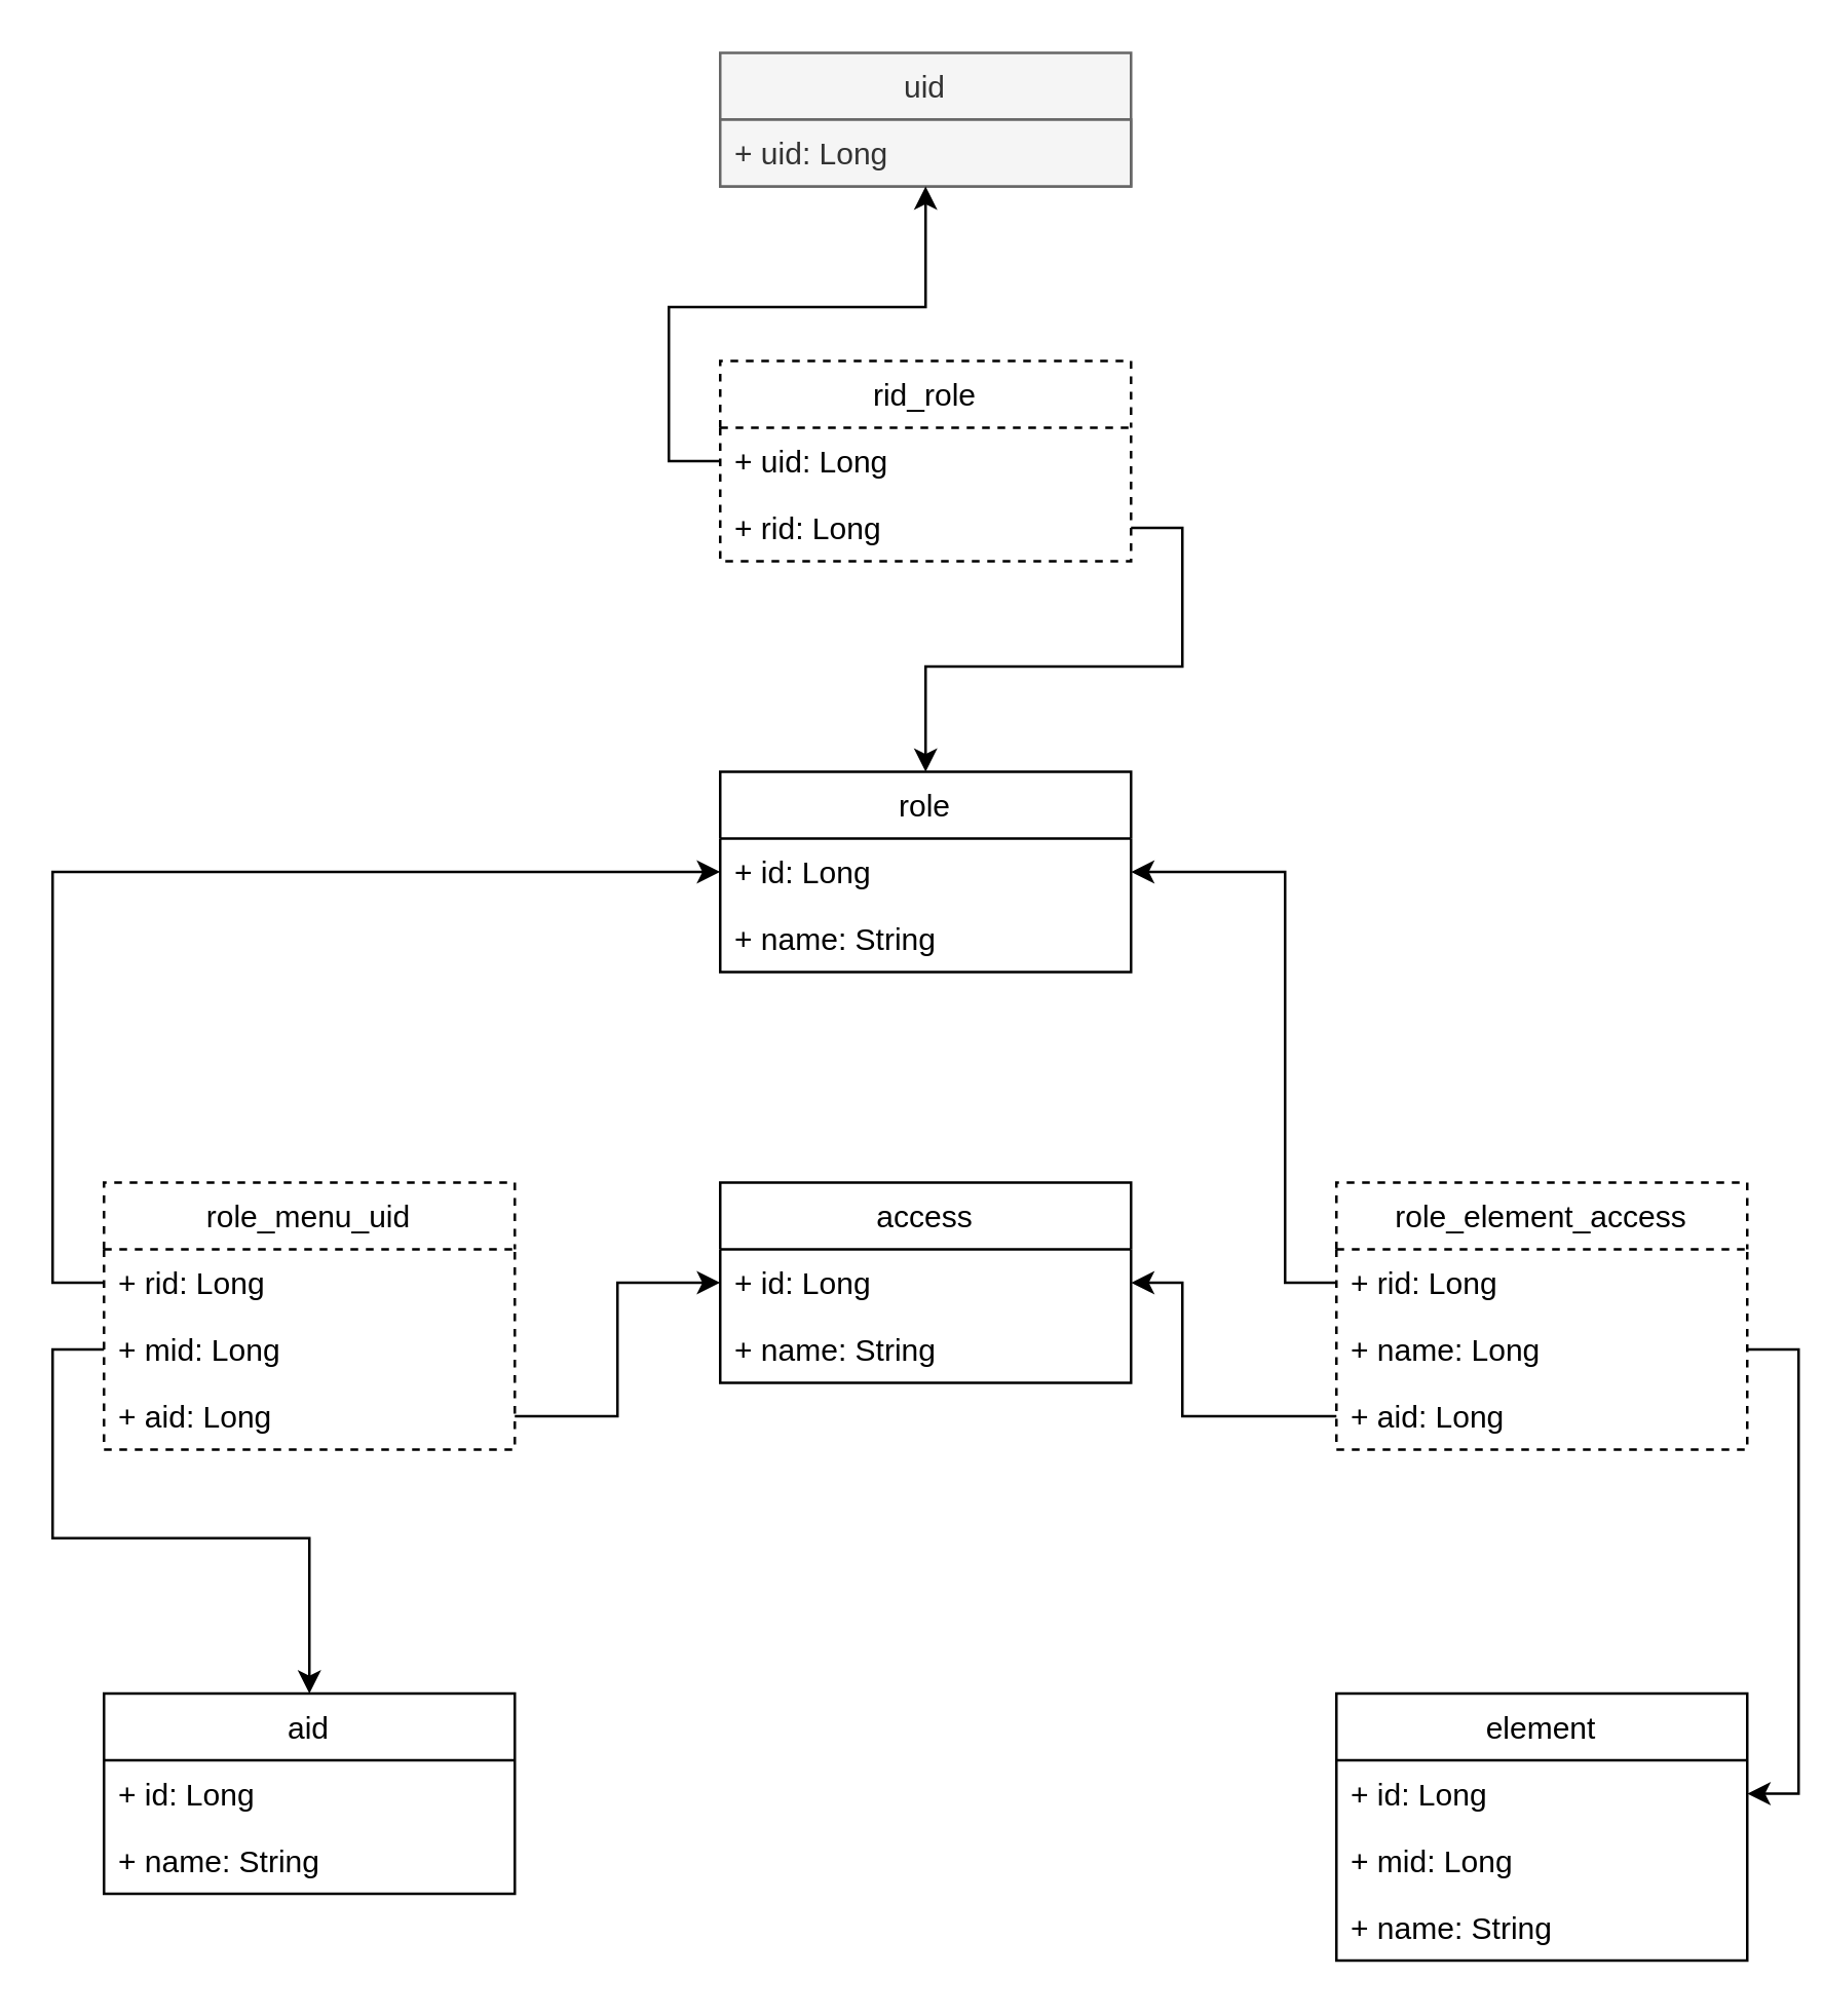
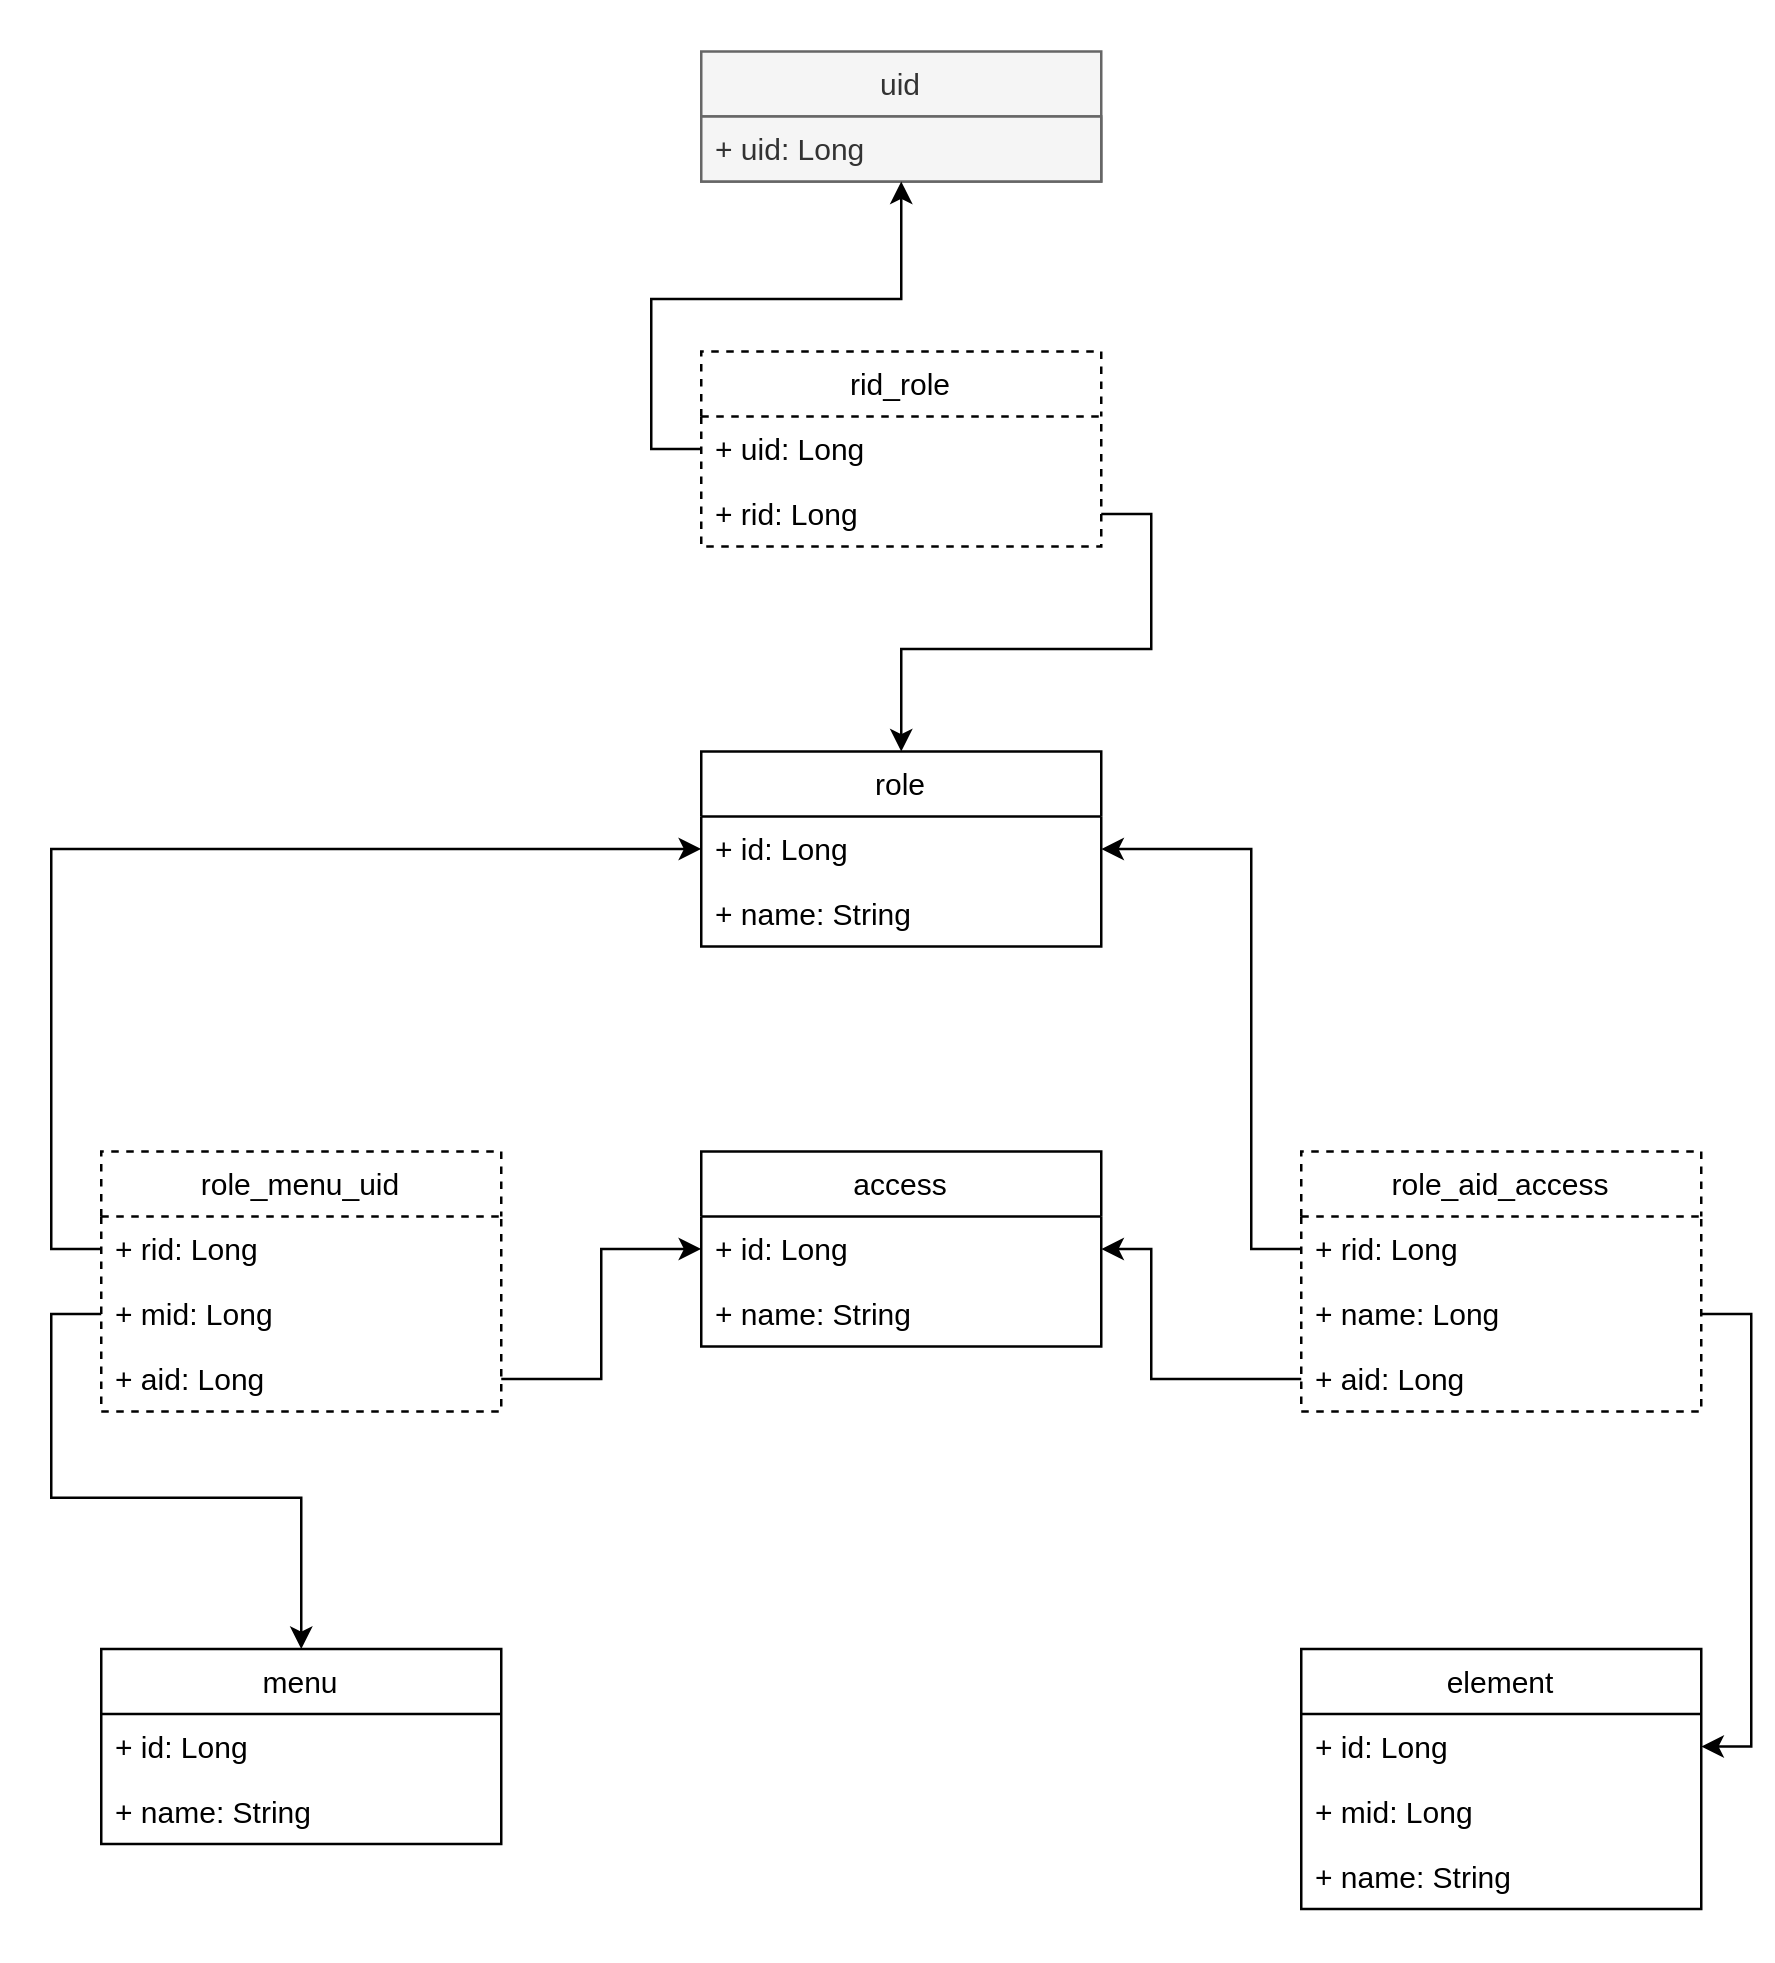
- <mxCell id="29" value="role_element_access" style="swimlane;fontStyle=0;childLayout=stackLayout;horizontal=1;startSize=26;fillColor=none;horizontalStack=0;resizeParent=1;resizeParentMax=0;resizeLast=0;collapsible=1;marginBottom=0;dashed=1;" vertex="1" parent="1"><mxGeometry x="520" y="460" width="160" height="104" as="geometry" /></mxCell>
+ <mxCell id="29" value="role_aid_access" style="swimlane;fontStyle=0;childLayout=stackLayout;horizontal=1;startSize=26;fillColor=none;horizontalStack=0;resizeParent=1;resizeParentMax=0;resizeLast=0;collapsible=1;marginBottom=0;dashed=1;" vertex="1" parent="1"><mxGeometry x="520" y="460" width="160" height="104" as="geometry" /></mxCell>
- <mxCell id="7" value="aid" style="swimlane;fontStyle=0;childLayout=stackLayout;horizontal=1;startSize=26;fillColor=none;horizontalStack=0;resizeParent=1;resizeParentMax=0;resizeLast=0;collapsible=1;marginBottom=0;" vertex="1" parent="1"><mxGeometry x="40" y="659" width="160" height="78" as="geometry" /></mxCell>
+ <mxCell id="7" value="menu" style="swimlane;fontStyle=0;childLayout=stackLayout;horizontal=1;startSize=26;fillColor=none;horizontalStack=0;resizeParent=1;resizeParentMax=0;resizeLast=0;collapsible=1;marginBottom=0;" vertex="1" parent="1"><mxGeometry x="40" y="659" width="160" height="78" as="geometry" /></mxCell>
